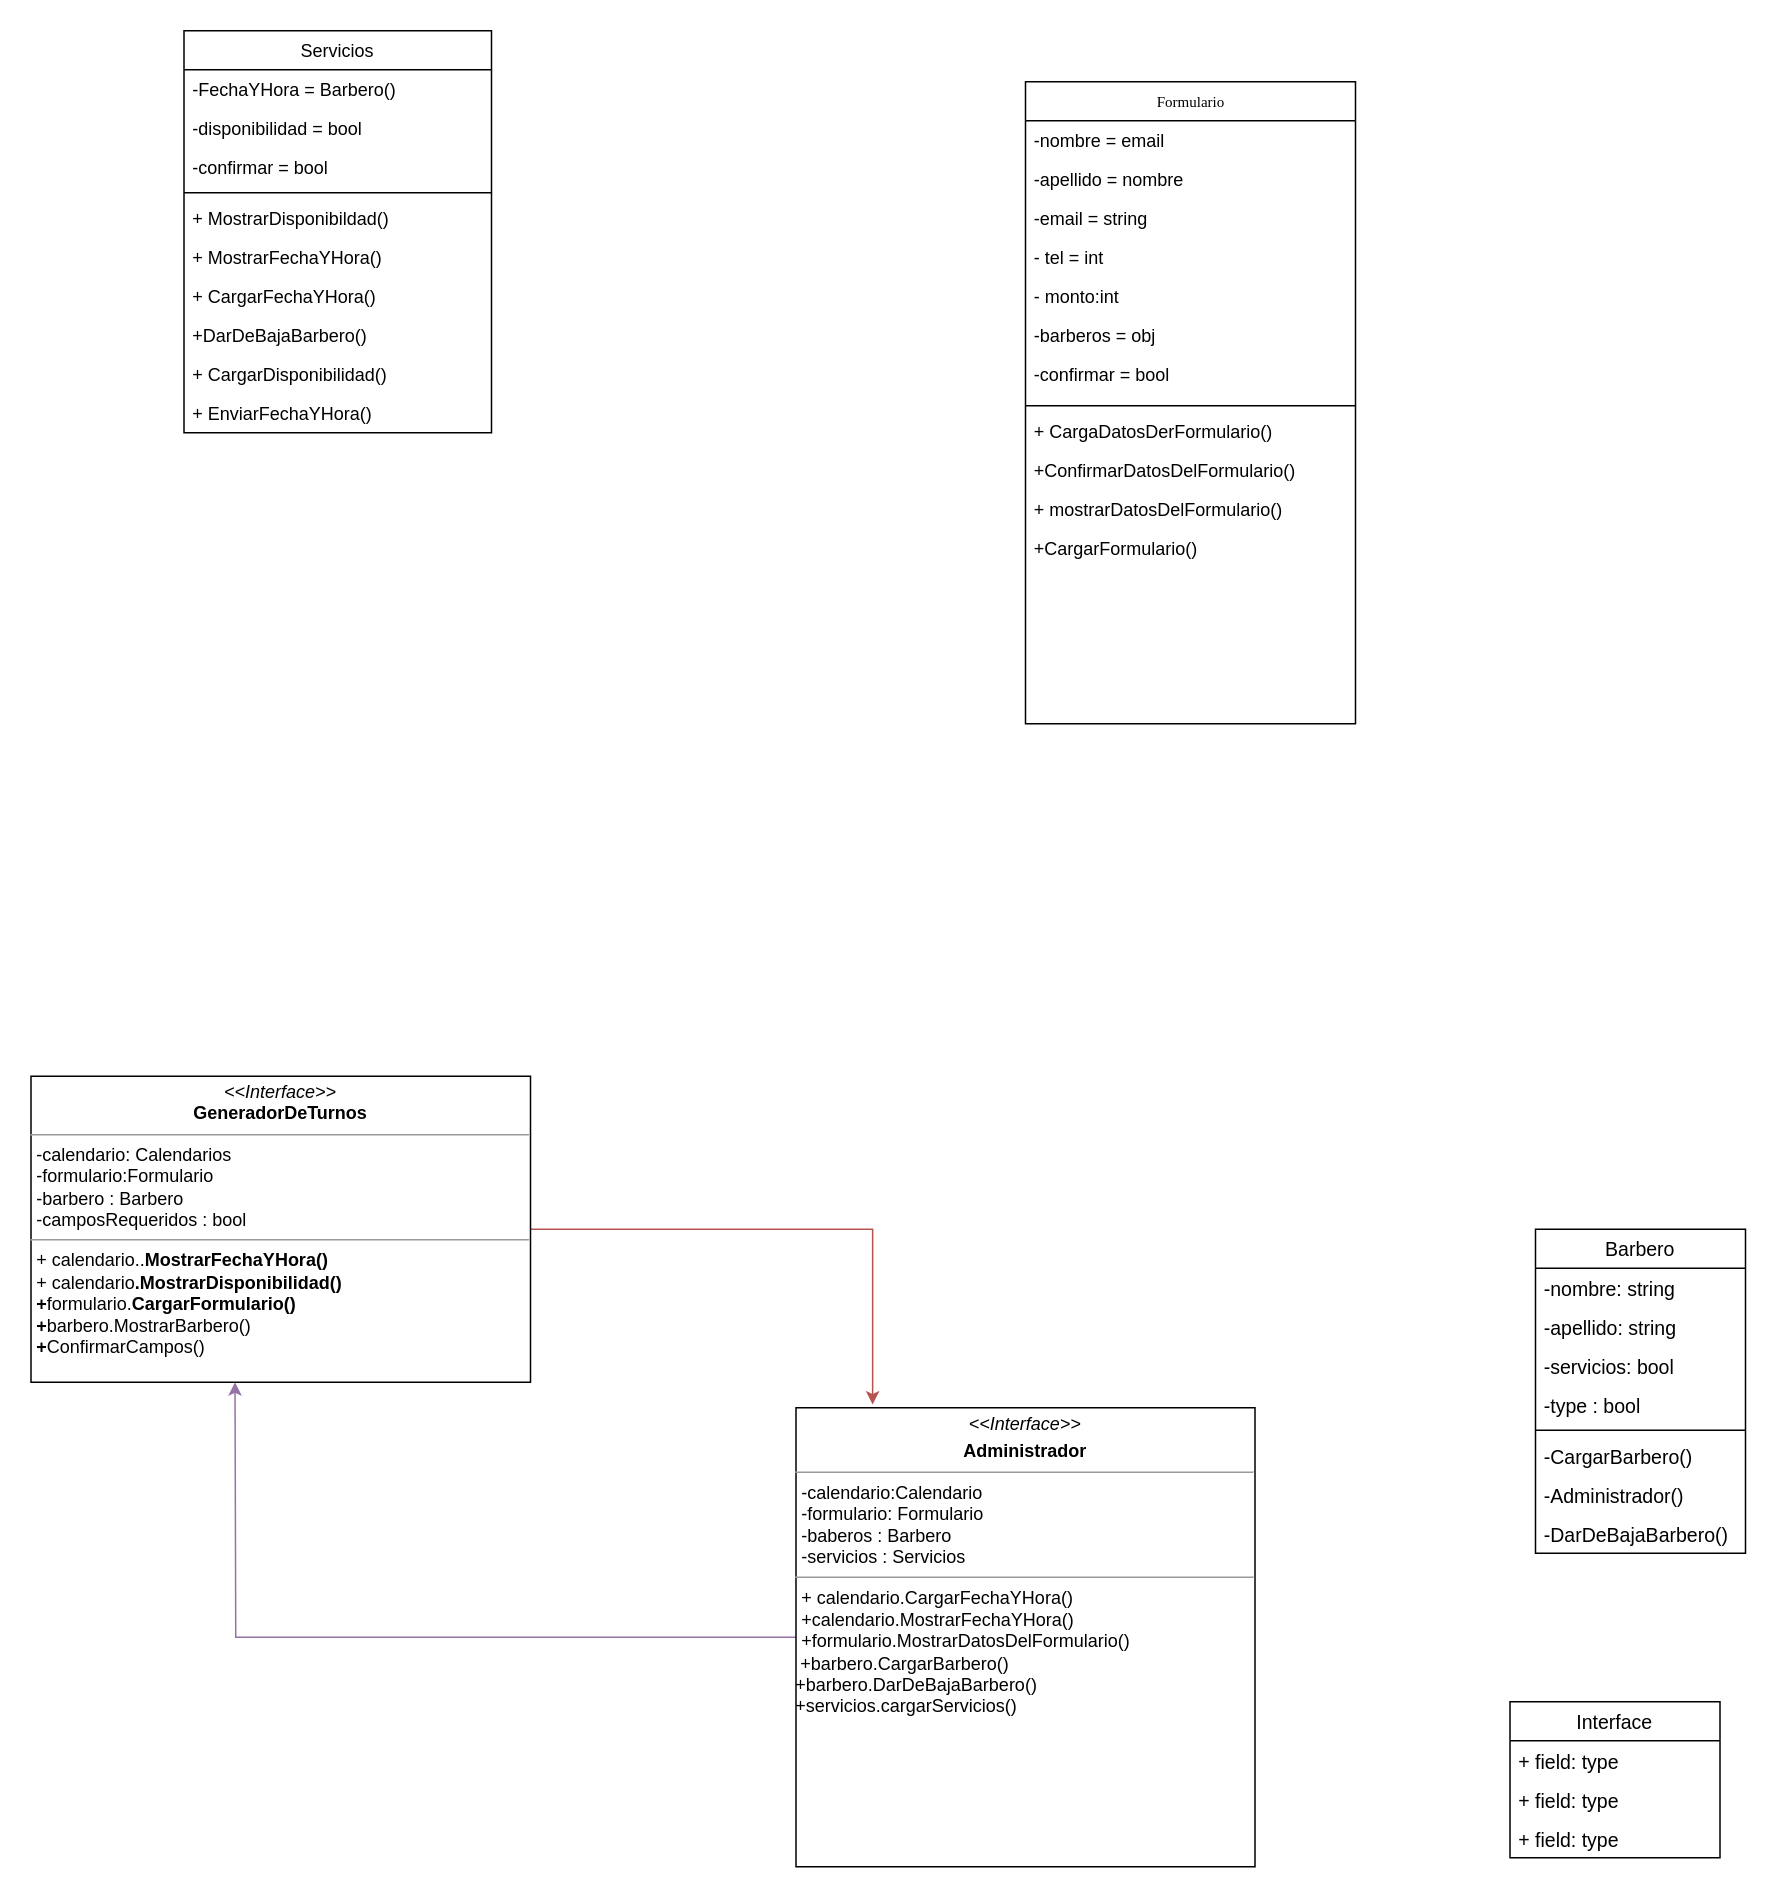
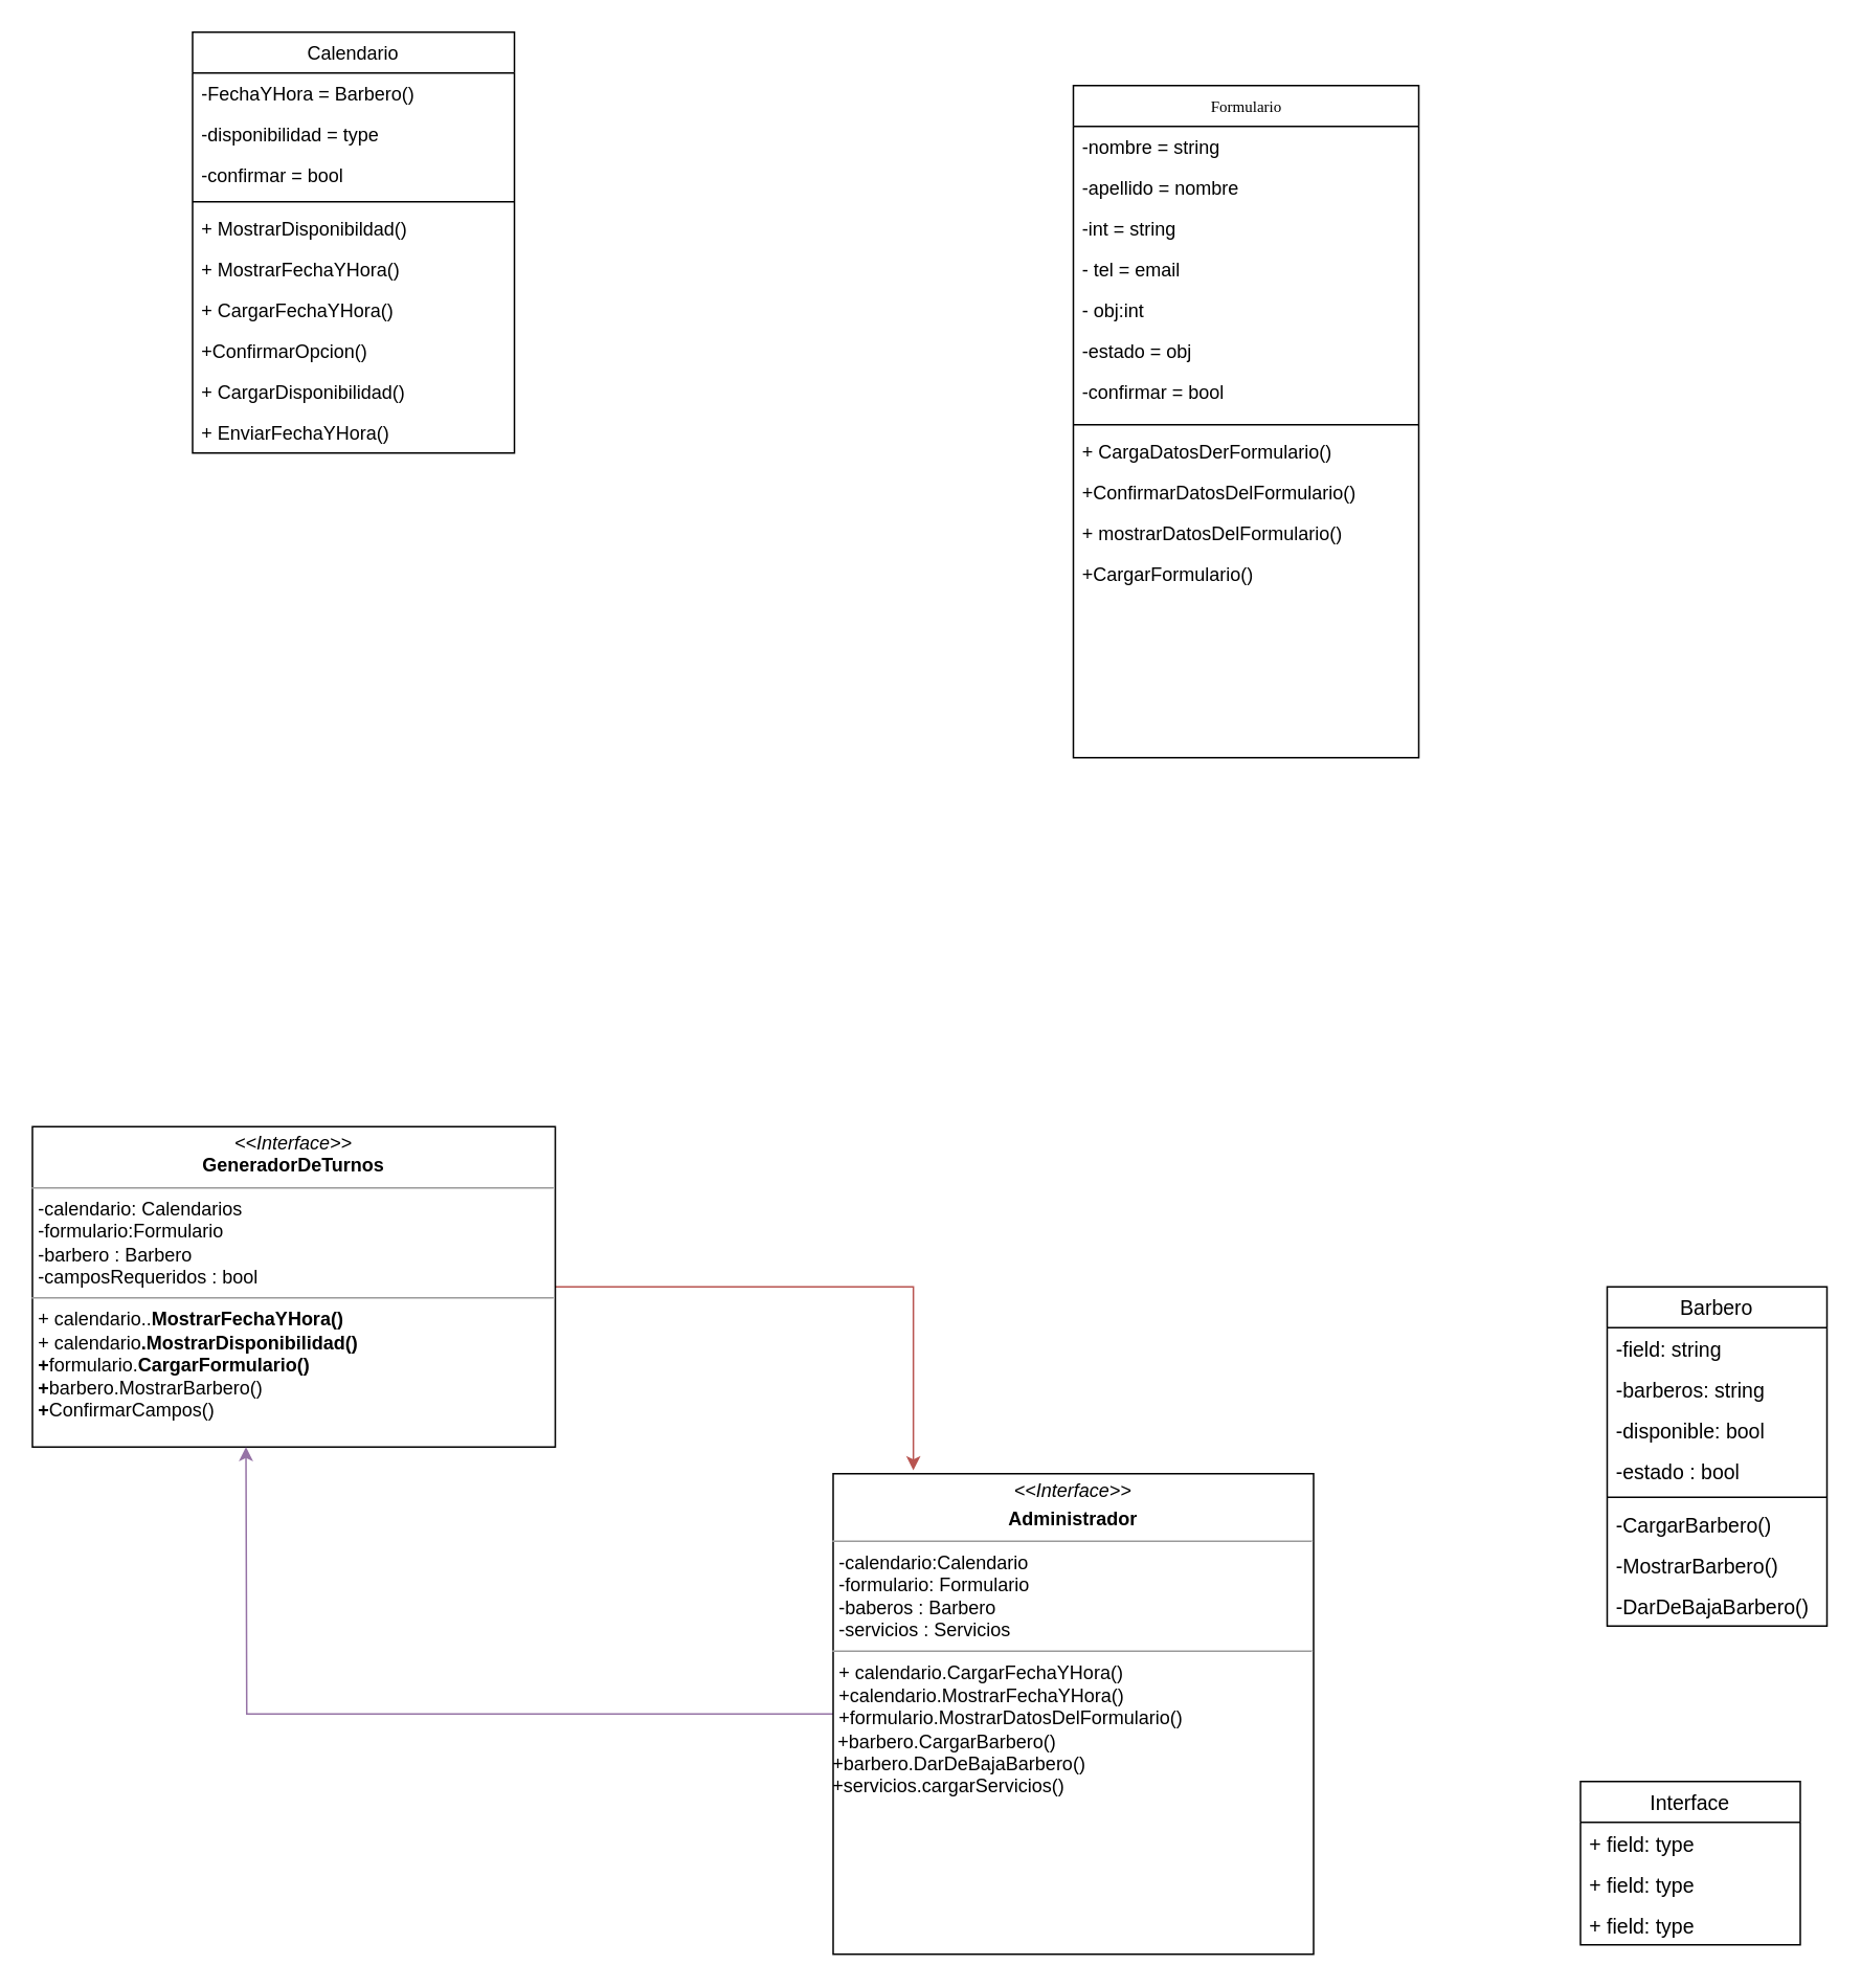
- <mxCell id="15" value="Servicios" style="swimlane;fontStyle=0;childLayout=stackLayout;horizontal=1;startSize=26;fillColor=none;horizontalStack=0;resizeParent=1;resizeParentMax=0;resizeLast=0;collapsible=1;marginBottom=0;" vertex="1" parent="1"><mxGeometry x="122" y="20" width="205" height="268" as="geometry"><mxRectangle x="90" y="30" width="100" height="30" as="alternateBounds" /></mxGeometry></mxCell>
+ <mxCell id="15" value="Calendario" style="swimlane;fontStyle=0;childLayout=stackLayout;horizontal=1;startSize=26;fillColor=none;horizontalStack=0;resizeParent=1;resizeParentMax=0;resizeLast=0;collapsible=1;marginBottom=0;" vertex="1" parent="1"><mxGeometry x="122" y="20" width="205" height="268" as="geometry"><mxRectangle x="90" y="30" width="100" height="30" as="alternateBounds" /></mxGeometry></mxCell>
- <mxCell id="17" value="-disponibilidad = bool        " style="text;strokeColor=none;fillColor=none;align=left;verticalAlign=top;spacingLeft=4;spacingRight=4;overflow=hidden;rotatable=0;points=[[0,0.5],[1,0.5]];portConstraint=eastwest;" vertex="1" parent="15"><mxGeometry y="52" width="205" height="26" as="geometry" /></mxCell>
+ <mxCell id="17" value="-disponibilidad = type        " style="text;strokeColor=none;fillColor=none;align=left;verticalAlign=top;spacingLeft=4;spacingRight=4;overflow=hidden;rotatable=0;points=[[0,0.5],[1,0.5]];portConstraint=eastwest;" vertex="1" parent="15"><mxGeometry y="52" width="205" height="26" as="geometry" /></mxCell>
- <mxCell id="3" value="-nombre = email" style="text;html=1;strokeColor=none;fillColor=none;align=left;verticalAlign=top;spacingLeft=4;spacingRight=4;whiteSpace=wrap;overflow=hidden;rotatable=0;points=[[0,0.5],[1,0.5]];portConstraint=eastwest;" parent="2" vertex="1"><mxGeometry y="26" width="220" height="26" as="geometry" /></mxCell>
+ <mxCell id="3" value="-nombre = string" style="text;html=1;strokeColor=none;fillColor=none;align=left;verticalAlign=top;spacingLeft=4;spacingRight=4;whiteSpace=wrap;overflow=hidden;rotatable=0;points=[[0,0.5],[1,0.5]];portConstraint=eastwest;" parent="2" vertex="1"><mxGeometry y="26" width="220" height="26" as="geometry" /></mxCell>
- <mxCell id="5" value="-email = string" style="text;html=1;strokeColor=none;fillColor=none;align=left;verticalAlign=top;spacingLeft=4;spacingRight=4;whiteSpace=wrap;overflow=hidden;rotatable=0;points=[[0,0.5],[1,0.5]];portConstraint=eastwest;" parent="2" vertex="1"><mxGeometry y="78" width="220" height="26" as="geometry" /></mxCell>
+ <mxCell id="5" value="-int = string" style="text;html=1;strokeColor=none;fillColor=none;align=left;verticalAlign=top;spacingLeft=4;spacingRight=4;whiteSpace=wrap;overflow=hidden;rotatable=0;points=[[0,0.5],[1,0.5]];portConstraint=eastwest;" parent="2" vertex="1"><mxGeometry y="78" width="220" height="26" as="geometry" /></mxCell>
- <mxCell id="6" value="- tel = int" style="text;strokeColor=none;fillColor=none;align=left;verticalAlign=top;spacingLeft=4;spacingRight=4;overflow=hidden;rotatable=0;points=[[0,0.5],[1,0.5]];portConstraint=eastwest;" vertex="1" parent="2"><mxGeometry y="104" width="220" height="26" as="geometry" /></mxCell>
+ <mxCell id="6" value="- tel = email" style="text;strokeColor=none;fillColor=none;align=left;verticalAlign=top;spacingLeft=4;spacingRight=4;overflow=hidden;rotatable=0;points=[[0,0.5],[1,0.5]];portConstraint=eastwest;" vertex="1" parent="2"><mxGeometry y="104" width="220" height="26" as="geometry" /></mxCell>
- <mxCell id="7" value="- monto:int" style="text;strokeColor=none;fillColor=none;align=left;verticalAlign=top;spacingLeft=4;spacingRight=4;overflow=hidden;rotatable=0;points=[[0,0.5],[1,0.5]];portConstraint=eastwest;" vertex="1" parent="2"><mxGeometry y="130" width="220" height="26" as="geometry" /></mxCell>
+ <mxCell id="7" value="- obj:int" style="text;strokeColor=none;fillColor=none;align=left;verticalAlign=top;spacingLeft=4;spacingRight=4;overflow=hidden;rotatable=0;points=[[0,0.5],[1,0.5]];portConstraint=eastwest;" vertex="1" parent="2"><mxGeometry y="130" width="220" height="26" as="geometry" /></mxCell>
- <mxCell id="23" value="+DarDeBajaBarbero()" style="text;strokeColor=none;fillColor=none;align=left;verticalAlign=top;spacingLeft=4;spacingRight=4;overflow=hidden;rotatable=0;points=[[0,0.5],[1,0.5]];portConstraint=eastwest;" vertex="1" parent="15"><mxGeometry y="190" width="205" height="26" as="geometry" /></mxCell>
+ <mxCell id="23" value="+ConfirmarOpcion()" style="text;strokeColor=none;fillColor=none;align=left;verticalAlign=top;spacingLeft=4;spacingRight=4;overflow=hidden;rotatable=0;points=[[0,0.5],[1,0.5]];portConstraint=eastwest;" vertex="1" parent="15"><mxGeometry y="190" width="205" height="26" as="geometry" /></mxCell>
- <mxCell id="8" value="-barberos = obj" style="text;strokeColor=none;fillColor=none;align=left;verticalAlign=top;spacingLeft=4;spacingRight=4;overflow=hidden;rotatable=0;points=[[0,0.5],[1,0.5]];portConstraint=eastwest;" vertex="1" parent="2"><mxGeometry y="156" width="220" height="26" as="geometry" /></mxCell>
+ <mxCell id="8" value="-estado = obj" style="text;strokeColor=none;fillColor=none;align=left;verticalAlign=top;spacingLeft=4;spacingRight=4;overflow=hidden;rotatable=0;points=[[0,0.5],[1,0.5]];portConstraint=eastwest;" vertex="1" parent="2"><mxGeometry y="156" width="220" height="26" as="geometry" /></mxCell>
- <mxCell id="31" value="-nombre: string" style="text;strokeColor=none;fillColor=none;align=left;verticalAlign=top;spacingLeft=4;spacingRight=4;overflow=hidden;rotatable=0;points=[[0,0.5],[1,0.5]];portConstraint=eastwest;fontSize=13;" vertex="1" parent="30"><mxGeometry y="26" width="140" height="26" as="geometry" /></mxCell>
+ <mxCell id="31" value="-field: string" style="text;strokeColor=none;fillColor=none;align=left;verticalAlign=top;spacingLeft=4;spacingRight=4;overflow=hidden;rotatable=0;points=[[0,0.5],[1,0.5]];portConstraint=eastwest;fontSize=13;" vertex="1" parent="30"><mxGeometry y="26" width="140" height="26" as="geometry" /></mxCell>
- <mxCell id="32" value="-apellido: string" style="text;strokeColor=none;fillColor=none;align=left;verticalAlign=top;spacingLeft=4;spacingRight=4;overflow=hidden;rotatable=0;points=[[0,0.5],[1,0.5]];portConstraint=eastwest;fontSize=13;" vertex="1" parent="30"><mxGeometry y="52" width="140" height="26" as="geometry" /></mxCell>
+ <mxCell id="32" value="-barberos: string" style="text;strokeColor=none;fillColor=none;align=left;verticalAlign=top;spacingLeft=4;spacingRight=4;overflow=hidden;rotatable=0;points=[[0,0.5],[1,0.5]];portConstraint=eastwest;fontSize=13;" vertex="1" parent="30"><mxGeometry y="52" width="140" height="26" as="geometry" /></mxCell>
- <mxCell id="33" value="-servicios: bool" style="text;strokeColor=none;fillColor=none;align=left;verticalAlign=top;spacingLeft=4;spacingRight=4;overflow=hidden;rotatable=0;points=[[0,0.5],[1,0.5]];portConstraint=eastwest;fontSize=13;" vertex="1" parent="30"><mxGeometry y="78" width="140" height="26" as="geometry" /></mxCell>
+ <mxCell id="33" value="-disponible: bool" style="text;strokeColor=none;fillColor=none;align=left;verticalAlign=top;spacingLeft=4;spacingRight=4;overflow=hidden;rotatable=0;points=[[0,0.5],[1,0.5]];portConstraint=eastwest;fontSize=13;" vertex="1" parent="30"><mxGeometry y="78" width="140" height="26" as="geometry" /></mxCell>
- <mxCell id="34" value="-type : bool" style="text;strokeColor=none;fillColor=none;align=left;verticalAlign=top;spacingLeft=4;spacingRight=4;overflow=hidden;rotatable=0;points=[[0,0.5],[1,0.5]];portConstraint=eastwest;fontSize=13;" vertex="1" parent="30"><mxGeometry y="104" width="140" height="26" as="geometry" /></mxCell>
+ <mxCell id="34" value="-estado : bool" style="text;strokeColor=none;fillColor=none;align=left;verticalAlign=top;spacingLeft=4;spacingRight=4;overflow=hidden;rotatable=0;points=[[0,0.5],[1,0.5]];portConstraint=eastwest;fontSize=13;" vertex="1" parent="30"><mxGeometry y="104" width="140" height="26" as="geometry" /></mxCell>
- <mxCell id="37" value="-Administrador()" style="text;strokeColor=none;fillColor=none;align=left;verticalAlign=top;spacingLeft=4;spacingRight=4;overflow=hidden;rotatable=0;points=[[0,0.5],[1,0.5]];portConstraint=eastwest;fontSize=13;" vertex="1" parent="30"><mxGeometry y="164" width="140" height="26" as="geometry" /></mxCell>
+ <mxCell id="37" value="-MostrarBarbero()" style="text;strokeColor=none;fillColor=none;align=left;verticalAlign=top;spacingLeft=4;spacingRight=4;overflow=hidden;rotatable=0;points=[[0,0.5],[1,0.5]];portConstraint=eastwest;fontSize=13;" vertex="1" parent="30"><mxGeometry y="164" width="140" height="26" as="geometry" /></mxCell>
